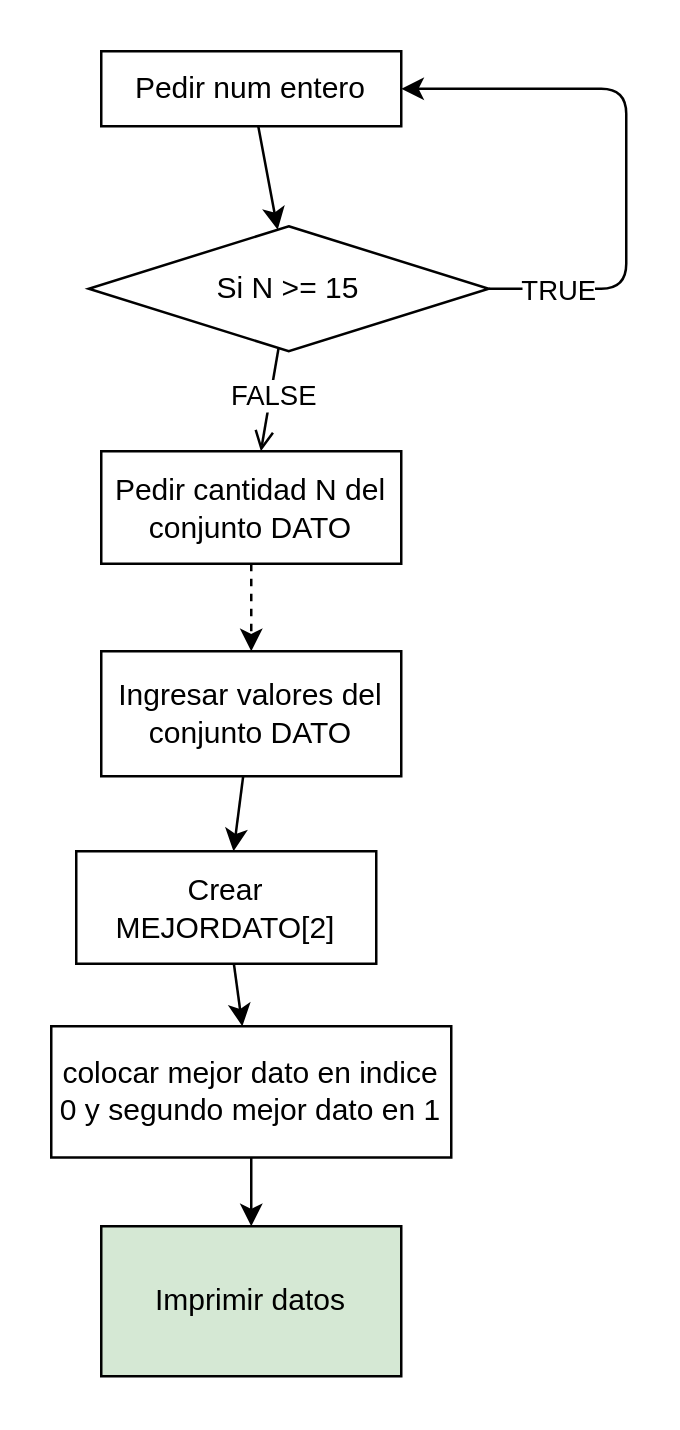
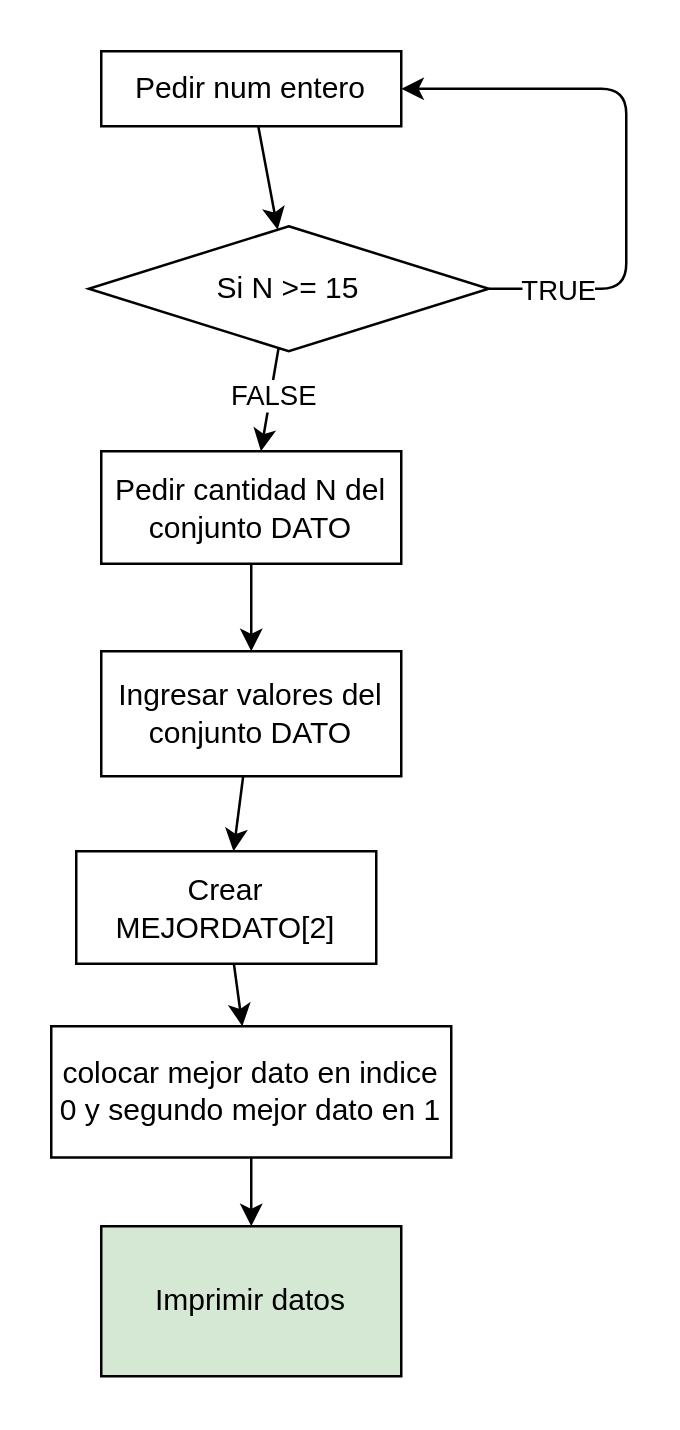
- <mxCell id="6" value="" style="edgeStyle=none;html=1;endArrow=open;" edge="1" parent="1" source="8" target="10"><mxGeometry relative="1" as="geometry" /></mxCell>
+ <mxCell id="6" value="" style="edgeStyle=none;html=1;" edge="1" parent="1" source="8" target="10"><mxGeometry relative="1" as="geometry" /></mxCell>
- <mxCell id="9" value="" style="edgeStyle=none;html=1;dashed=1;" edge="1" parent="1" source="10" target="12"><mxGeometry relative="1" as="geometry" /></mxCell>
+ <mxCell id="9" value="" style="edgeStyle=none;html=1;" edge="1" parent="1" source="10" target="12"><mxGeometry relative="1" as="geometry" /></mxCell>
